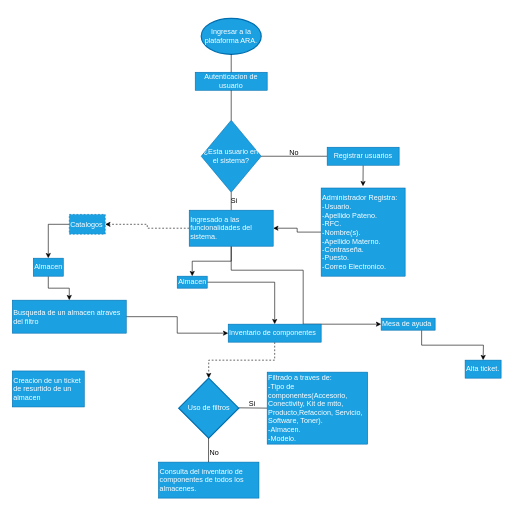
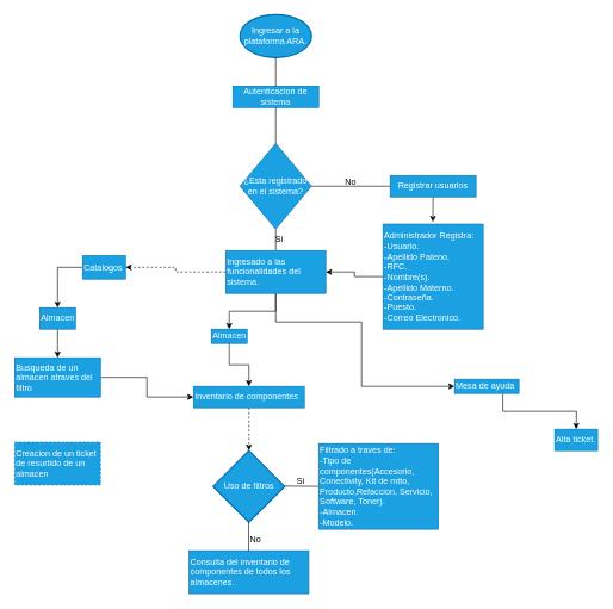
- <mxCell id="2" value="Ingresar a la plataforma ARA." style="strokeWidth=2;html=1;shape=mxgraph.flowchart.start_1;whiteSpace=wrap;fillColor=#1ba1e2;fontColor=#ffffff;strokeColor=#006EAF;" parent="1" vertex="1"><mxGeometry x="335" y="30" width="100" height="60" as="geometry" /></mxCell>
+ <mxCell id="2" value="Ingresar a la plataforma ARA." style="strokeWidth=2;html=1;shape=mxgraph.flowchart.start_1;whiteSpace=wrap;fillColor=#1ba1e2;fontColor=#ffffff;strokeColor=#006EAF;" parent="1" vertex="1"><mxGeometry x="335" y="20" width="100" height="60" as="geometry" /></mxCell>
- <mxCell id="3" value="Autenticacion de usuario" style="rounded=0;whiteSpace=wrap;html=1;fillColor=#1ba1e2;fontColor=#ffffff;strokeColor=#006EAF;" parent="1" vertex="1"><mxGeometry x="325" y="120" width="120" height="30" as="geometry" /></mxCell>
+ <mxCell id="3" value="Autenticacion de sistema" style="rounded=0;whiteSpace=wrap;html=1;fillColor=#1ba1e2;fontColor=#ffffff;strokeColor=#006EAF;" parent="1" vertex="1"><mxGeometry x="325" y="120" width="120" height="30" as="geometry" /></mxCell>
- <mxCell id="5" value="¿Esta usuario en el sistema?" style="rhombus;whiteSpace=wrap;html=1;fillColor=#1ba1e2;fontColor=#ffffff;strokeColor=#006EAF;" parent="1" vertex="1"><mxGeometry x="335" y="200" width="100" height="120" as="geometry" /></mxCell>
+ <mxCell id="5" value="¿Esta registrado en el sistema?" style="rhombus;whiteSpace=wrap;html=1;fillColor=#1ba1e2;fontColor=#ffffff;strokeColor=#006EAF;" parent="1" vertex="1"><mxGeometry x="335" y="200" width="100" height="120" as="geometry" /></mxCell>
- <mxCell id="22" value="Catalogos" style="whiteSpace=wrap;html=1;align=left;fillColor=#1ba1e2;strokeColor=#006EAF;fontColor=#ffffff;rounded=0;dashed=1;" parent="1" vertex="1"><mxGeometry x="115" y="357" width="60" height="33" as="geometry" /></mxCell>
+ <mxCell id="22" value="Catalogos" style="whiteSpace=wrap;html=1;align=left;fillColor=#1ba1e2;strokeColor=#006EAF;fontColor=#ffffff;rounded=0;" parent="1" vertex="1"><mxGeometry x="115" y="357" width="60" height="33" as="geometry" /></mxCell>
- <mxCell id="29" value="Busqueda de un almacen atraves del filtro" style="whiteSpace=wrap;html=1;align=left;fillColor=#1ba1e2;strokeColor=#006EAF;fontColor=#ffffff;rounded=0;" vertex="1" parent="1"><mxGeometry x="20" y="500" width="190" height="55" as="geometry" /></mxCell>
+ <mxCell id="29" value="Busqueda de un almacen atraves del filtro" style="whiteSpace=wrap;html=1;align=left;fillColor=#1ba1e2;strokeColor=#006EAF;fontColor=#ffffff;rounded=0;" vertex="1" parent="1"><mxGeometry x="20" y="500" width="120" height="55" as="geometry" /></mxCell>
- <mxCell id="24" value="Inventario de componentes" style="rounded=0;whiteSpace=wrap;html=1;align=left;fillColor=#1ba1e2;strokeColor=#006EAF;fontColor=#ffffff;" parent="1" vertex="1"><mxGeometry x="380" y="540" width="155" height="30" as="geometry" /></mxCell>
+ <mxCell id="24" value="Inventario de componentes" style="rounded=0;whiteSpace=wrap;html=1;align=left;fillColor=#1ba1e2;strokeColor=#006EAF;fontColor=#ffffff;" parent="1" vertex="1"><mxGeometry x="270" y="540" width="155" height="30" as="geometry" /></mxCell>
- <mxCell id="39" value="Creacion de un ticket de resurtido de un almacen" style="whiteSpace=wrap;html=1;align=left;fillColor=#1ba1e2;strokeColor=#006EAF;fontColor=#ffffff;rounded=0;" vertex="1" parent="1"><mxGeometry x="20" y="618" width="120" height="60" as="geometry" /></mxCell>
+ <mxCell id="39" value="Creacion de un ticket de resurtido de un almacen" style="whiteSpace=wrap;html=1;align=left;fillColor=#1ba1e2;strokeColor=#006EAF;fontColor=#ffffff;rounded=0;dashed=1;" vertex="1" parent="1"><mxGeometry x="20" y="618" width="120" height="60" as="geometry" /></mxCell>
